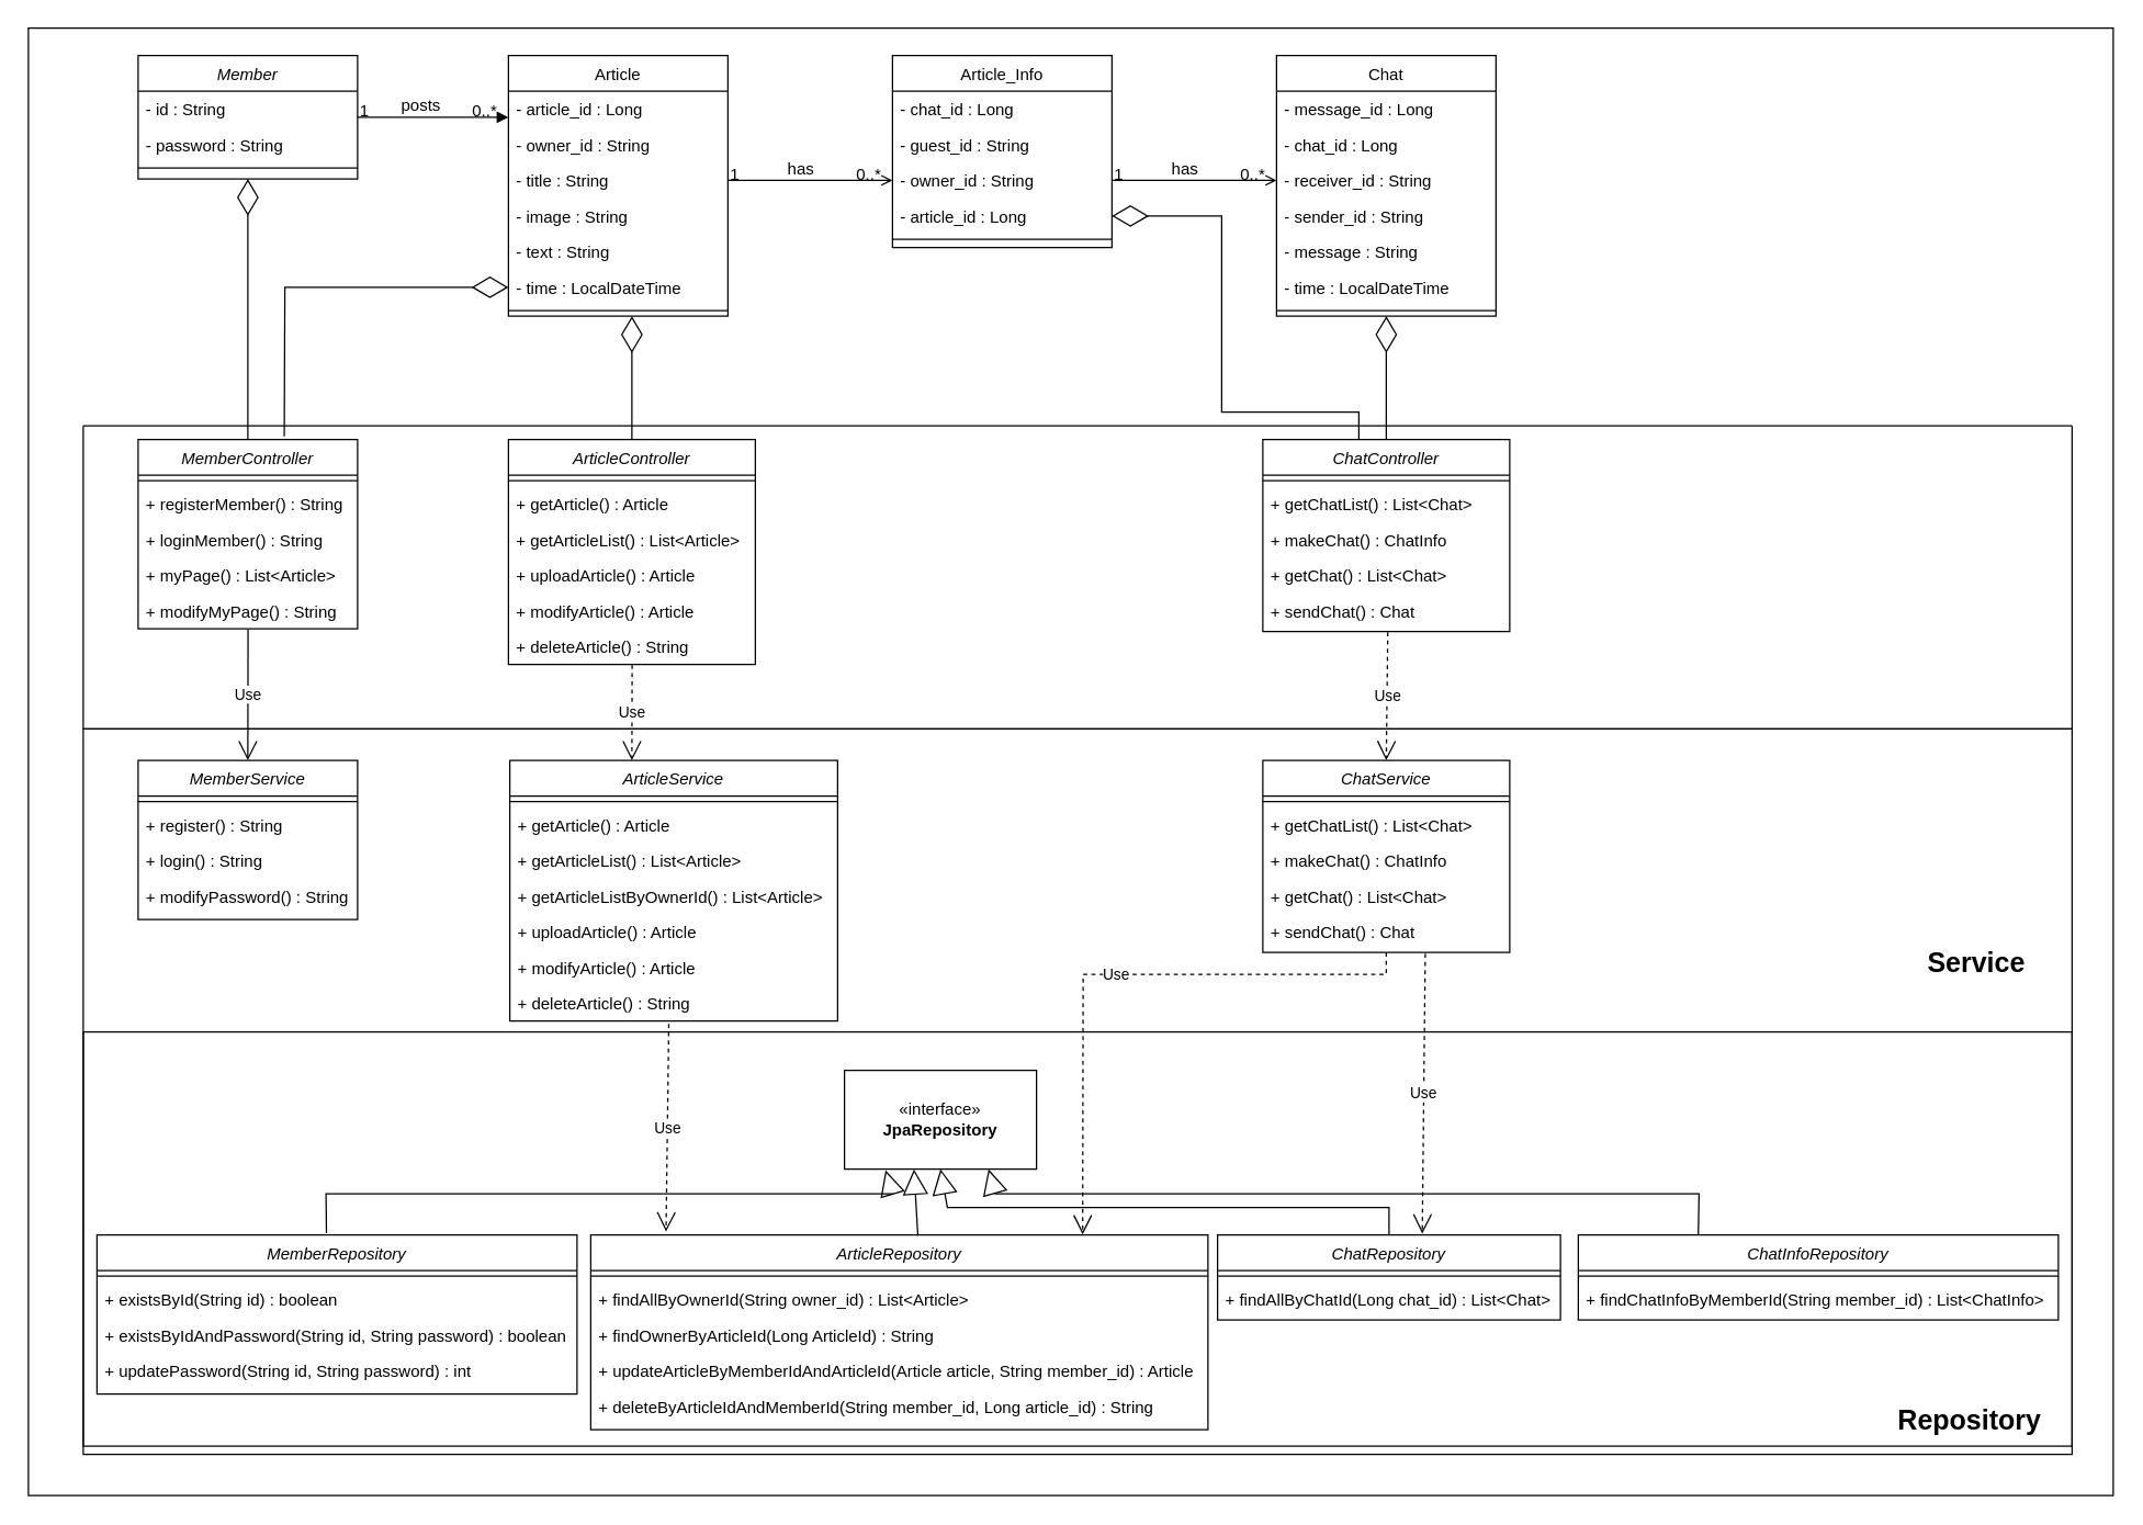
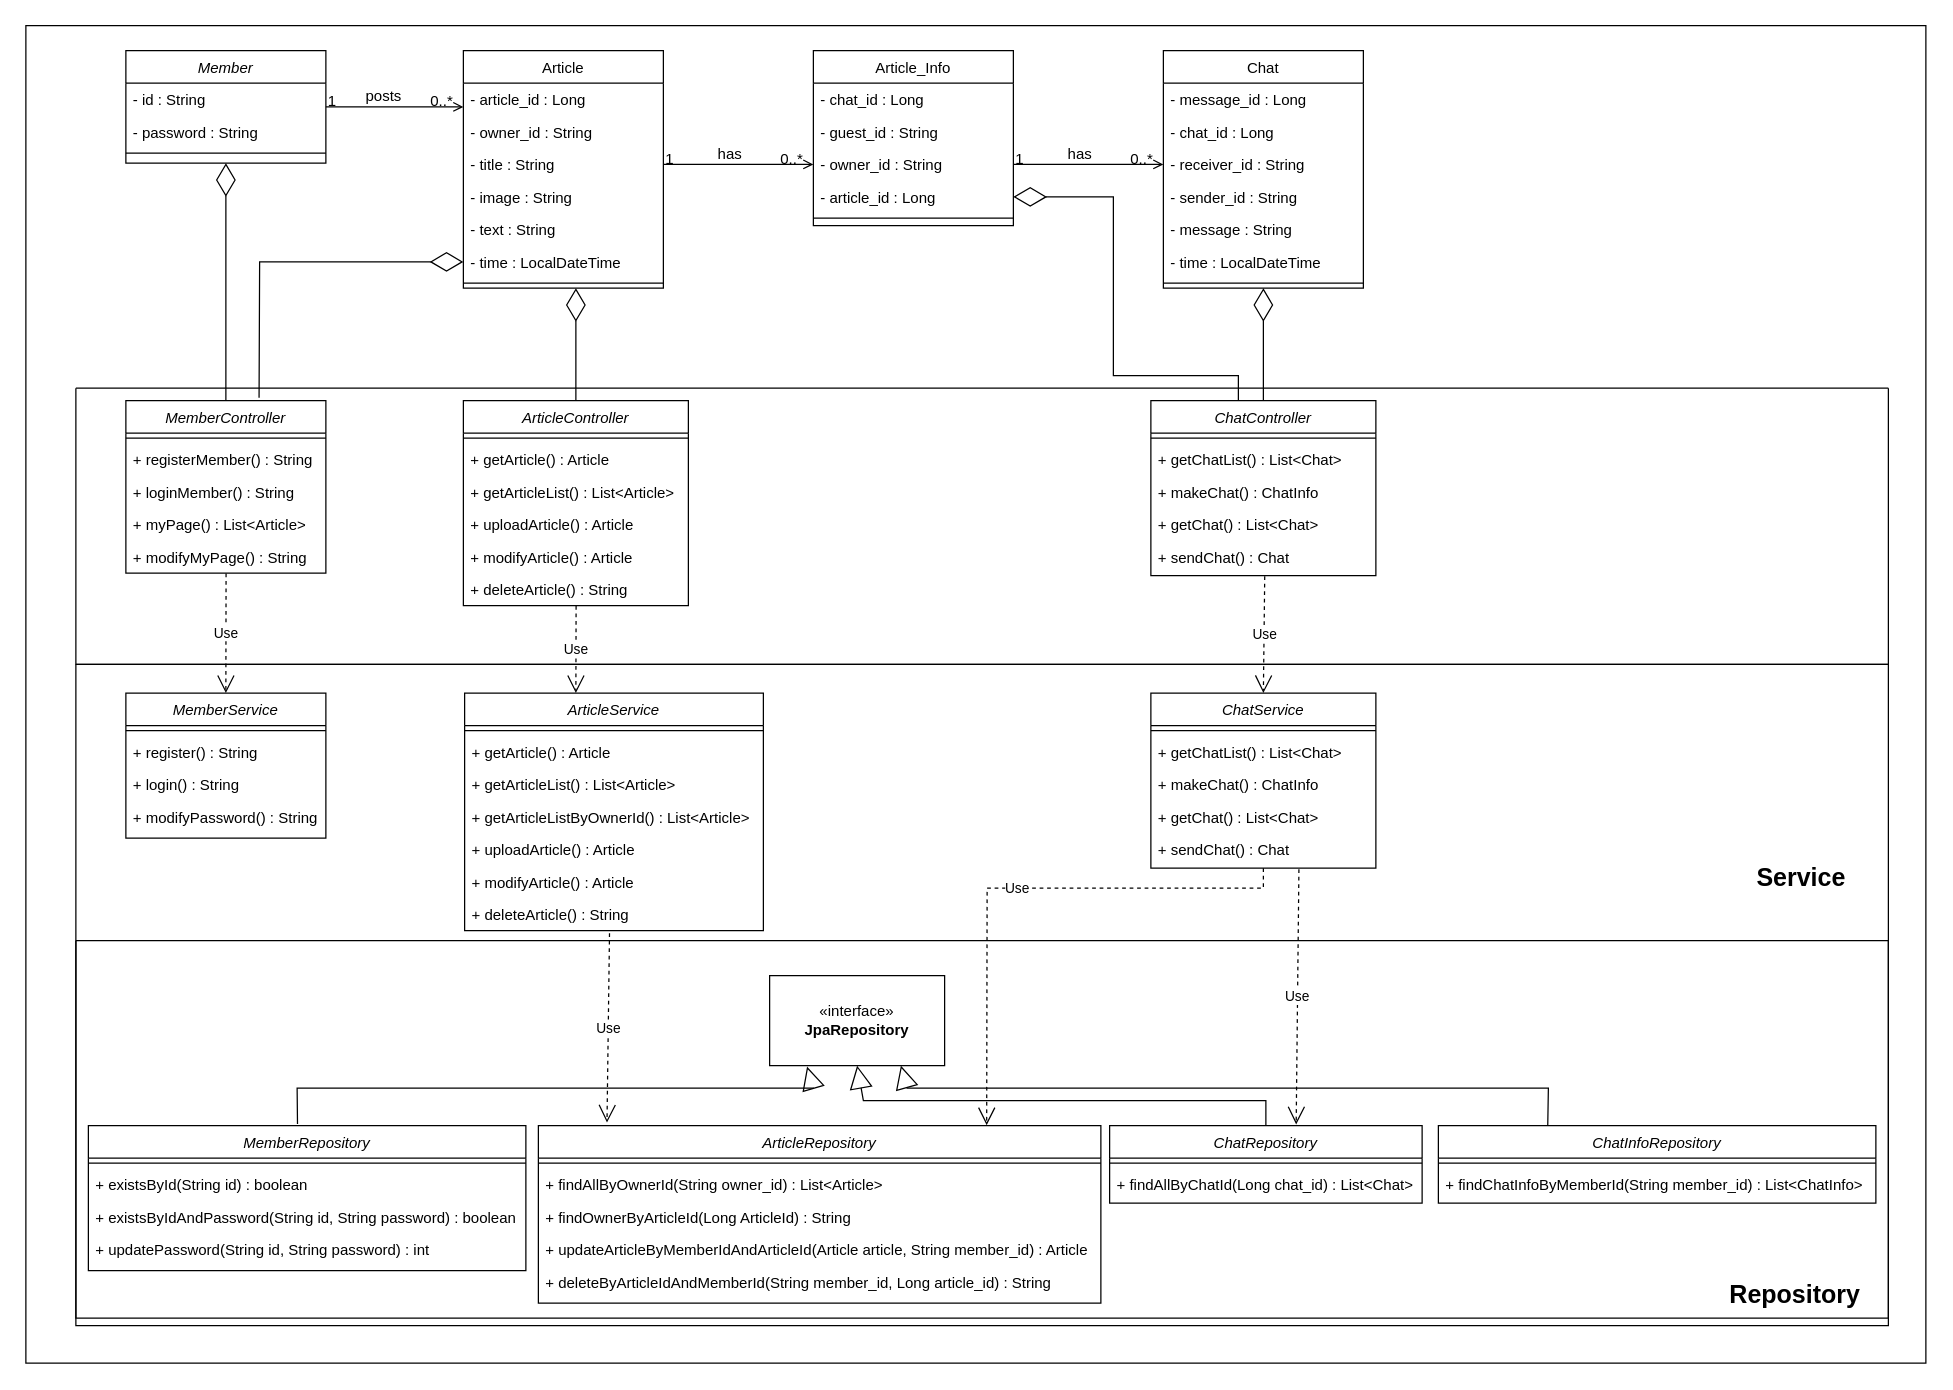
- <mxCell id="15" value="" style="endArrow=block;shadow=0;strokeWidth=1;rounded=0;curved=0;endFill=1;edgeStyle=elbowEdgeStyle;elbow=vertical;" parent="1" source="3" target="7" edge="1"><mxGeometry x="0.5" y="41" relative="1" as="geometry"><mxPoint x="440" y="162" as="sourcePoint" /><mxPoint x="600" y="162" as="targetPoint" /><mxPoint x="-40" y="32" as="offset" /></mxGeometry></mxCell>
+ <mxCell id="15" value="" style="endArrow=open;shadow=0;strokeWidth=1;rounded=0;curved=0;endFill=1;edgeStyle=elbowEdgeStyle;elbow=vertical;" parent="1" source="3" target="7" edge="1"><mxGeometry x="0.5" y="41" relative="1" as="geometry"><mxPoint x="440" y="162" as="sourcePoint" /><mxPoint x="600" y="162" as="targetPoint" /><mxPoint x="-40" y="32" as="offset" /></mxGeometry></mxCell>
- <mxCell id="71" value="Use" style="endArrow=open;endSize=12;dashed=0;html=1;rounded=0;exitX=0.501;exitY=1.012;exitDx=0;exitDy=0;entryX=0.5;entryY=0;entryDx=0;entryDy=0;exitPerimeter=0;" edge="1" parent="1" source="46" target="66"><mxGeometry width="160" relative="1" as="geometry"><mxPoint x="290" y="440" as="sourcePoint" /><mxPoint x="450" y="440" as="targetPoint" /></mxGeometry></mxCell>
+ <mxCell id="71" value="Use" style="endArrow=open;endSize=12;dashed=1;html=1;rounded=0;exitX=0.501;exitY=1.012;exitDx=0;exitDy=0;entryX=0.5;entryY=0;entryDx=0;entryDy=0;exitPerimeter=0;" edge="1" parent="1" source="46" target="66"><mxGeometry width="160" relative="1" as="geometry"><mxPoint x="290" y="440" as="sourcePoint" /><mxPoint x="450" y="440" as="targetPoint" /></mxGeometry></mxCell>
- <mxCell id="111" value="" style="endArrow=block;endSize=16;endFill=0;html=1;rounded=0;exitX=0.53;exitY=0.003;exitDx=0;exitDy=0;entryX=0.362;entryY=1.002;entryDx=0;entryDy=0;entryPerimeter=0;exitPerimeter=0;" edge="1" parent="91" source="98" target="92"><mxGeometry width="160" relative="1" as="geometry"><mxPoint x="260" y="-42" as="sourcePoint" /><mxPoint x="420" y="-42" as="targetPoint" /></mxGeometry></mxCell>
